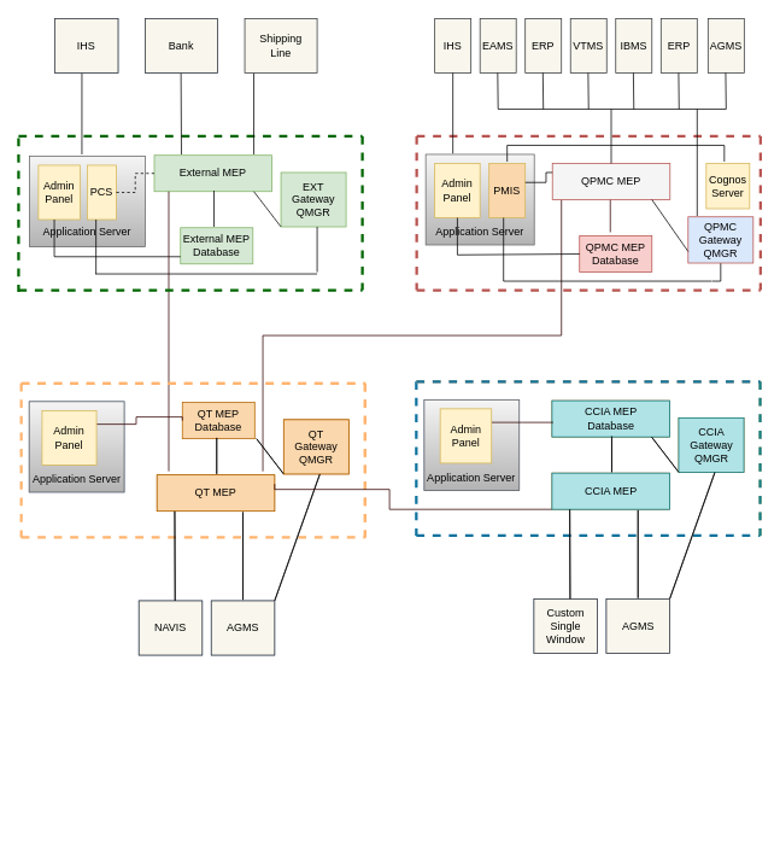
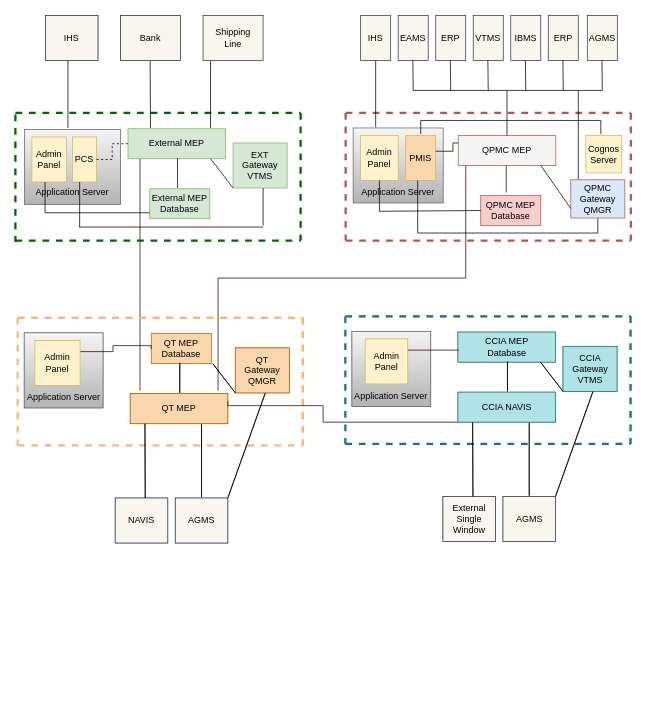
- <mxCell id="13" value="&lt;div&gt;EXT Gateway &lt;br&gt;&lt;/div&gt;&lt;div&gt;QMGR&lt;br&gt;&lt;/div&gt;" style="rounded=0;whiteSpace=wrap;html=1;fillColor=#d5e8d4;strokeColor=#82b366;" vertex="1" parent="1"><mxGeometry x="310" y="190" width="72" height="60" as="geometry" /></mxCell>
+ <mxCell id="13" value="&lt;div&gt;EXT Gateway &lt;br&gt;&lt;/div&gt;&lt;div&gt;VTMS&lt;br&gt;&lt;/div&gt;" style="rounded=0;whiteSpace=wrap;html=1;fillColor=#d5e8d4;strokeColor=#82b366;" vertex="1" parent="1"><mxGeometry x="310" y="190" width="72" height="60" as="geometry" /></mxCell>
- <mxCell id="121" value="&lt;div&gt;CCIA&lt;br&gt;&lt;/div&gt;&lt;div&gt;Gateway &lt;br&gt;&lt;/div&gt;&lt;div&gt;QMGR&lt;br&gt;&lt;/div&gt;" style="rounded=0;whiteSpace=wrap;html=1;fillColor=#b0e3e6;strokeColor=#0e8088;" vertex="1" parent="1"><mxGeometry x="749.6" y="461" width="72" height="60" as="geometry" /></mxCell>
+ <mxCell id="121" value="&lt;div&gt;CCIA&lt;br&gt;&lt;/div&gt;&lt;div&gt;Gateway &lt;br&gt;&lt;/div&gt;&lt;div&gt;VTMS&lt;br&gt;&lt;/div&gt;" style="rounded=0;whiteSpace=wrap;html=1;fillColor=#b0e3e6;strokeColor=#0e8088;" vertex="1" parent="1"><mxGeometry x="749.6" y="461" width="72" height="60" as="geometry" /></mxCell>
- <mxCell id="115" value="CCIA MEP" style="rounded=0;whiteSpace=wrap;html=1;fillColor=#b0e3e6;strokeColor=#0e8088;" vertex="1" parent="1"><mxGeometry x="609.6" y="522" width="130" height="40" as="geometry" /></mxCell>
+ <mxCell id="115" value="CCIA NAVIS" style="rounded=0;whiteSpace=wrap;html=1;fillColor=#b0e3e6;strokeColor=#0e8088;" vertex="1" parent="1"><mxGeometry x="609.6" y="522" width="130" height="40" as="geometry" /></mxCell>
- <mxCell id="117" value="Custom Single Window" style="rounded=0;whiteSpace=wrap;html=1;fillColor=#f9f7ed;strokeColor=#36393d;" vertex="1" parent="1"><mxGeometry x="589.6" y="661" width="70" height="60" as="geometry" /></mxCell>
+ <mxCell id="117" value="External Single Window" style="rounded=0;whiteSpace=wrap;html=1;fillColor=#f9f7ed;strokeColor=#36393d;" vertex="1" parent="1"><mxGeometry x="589.6" y="661" width="70" height="60" as="geometry" /></mxCell>
